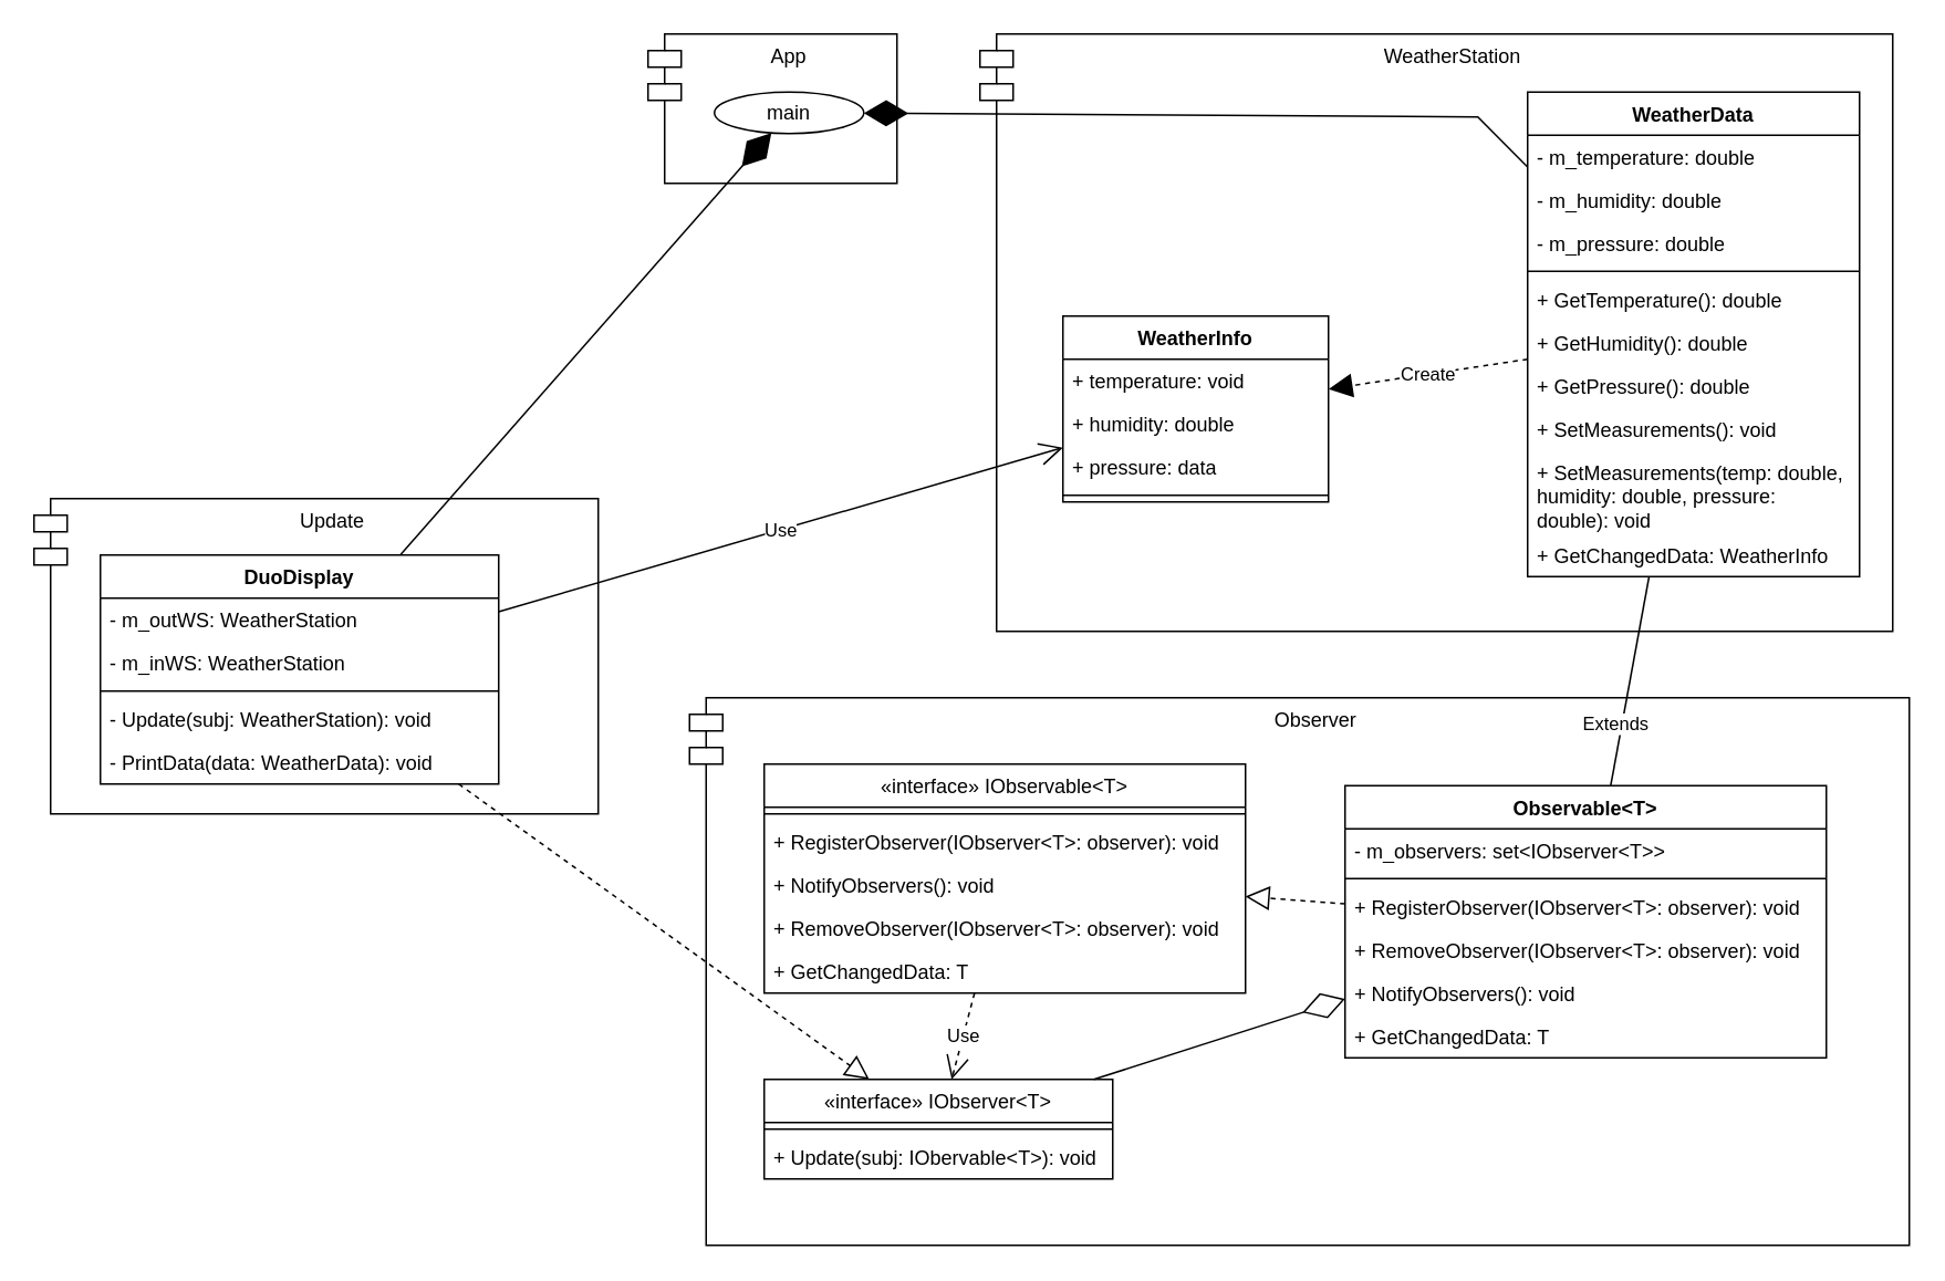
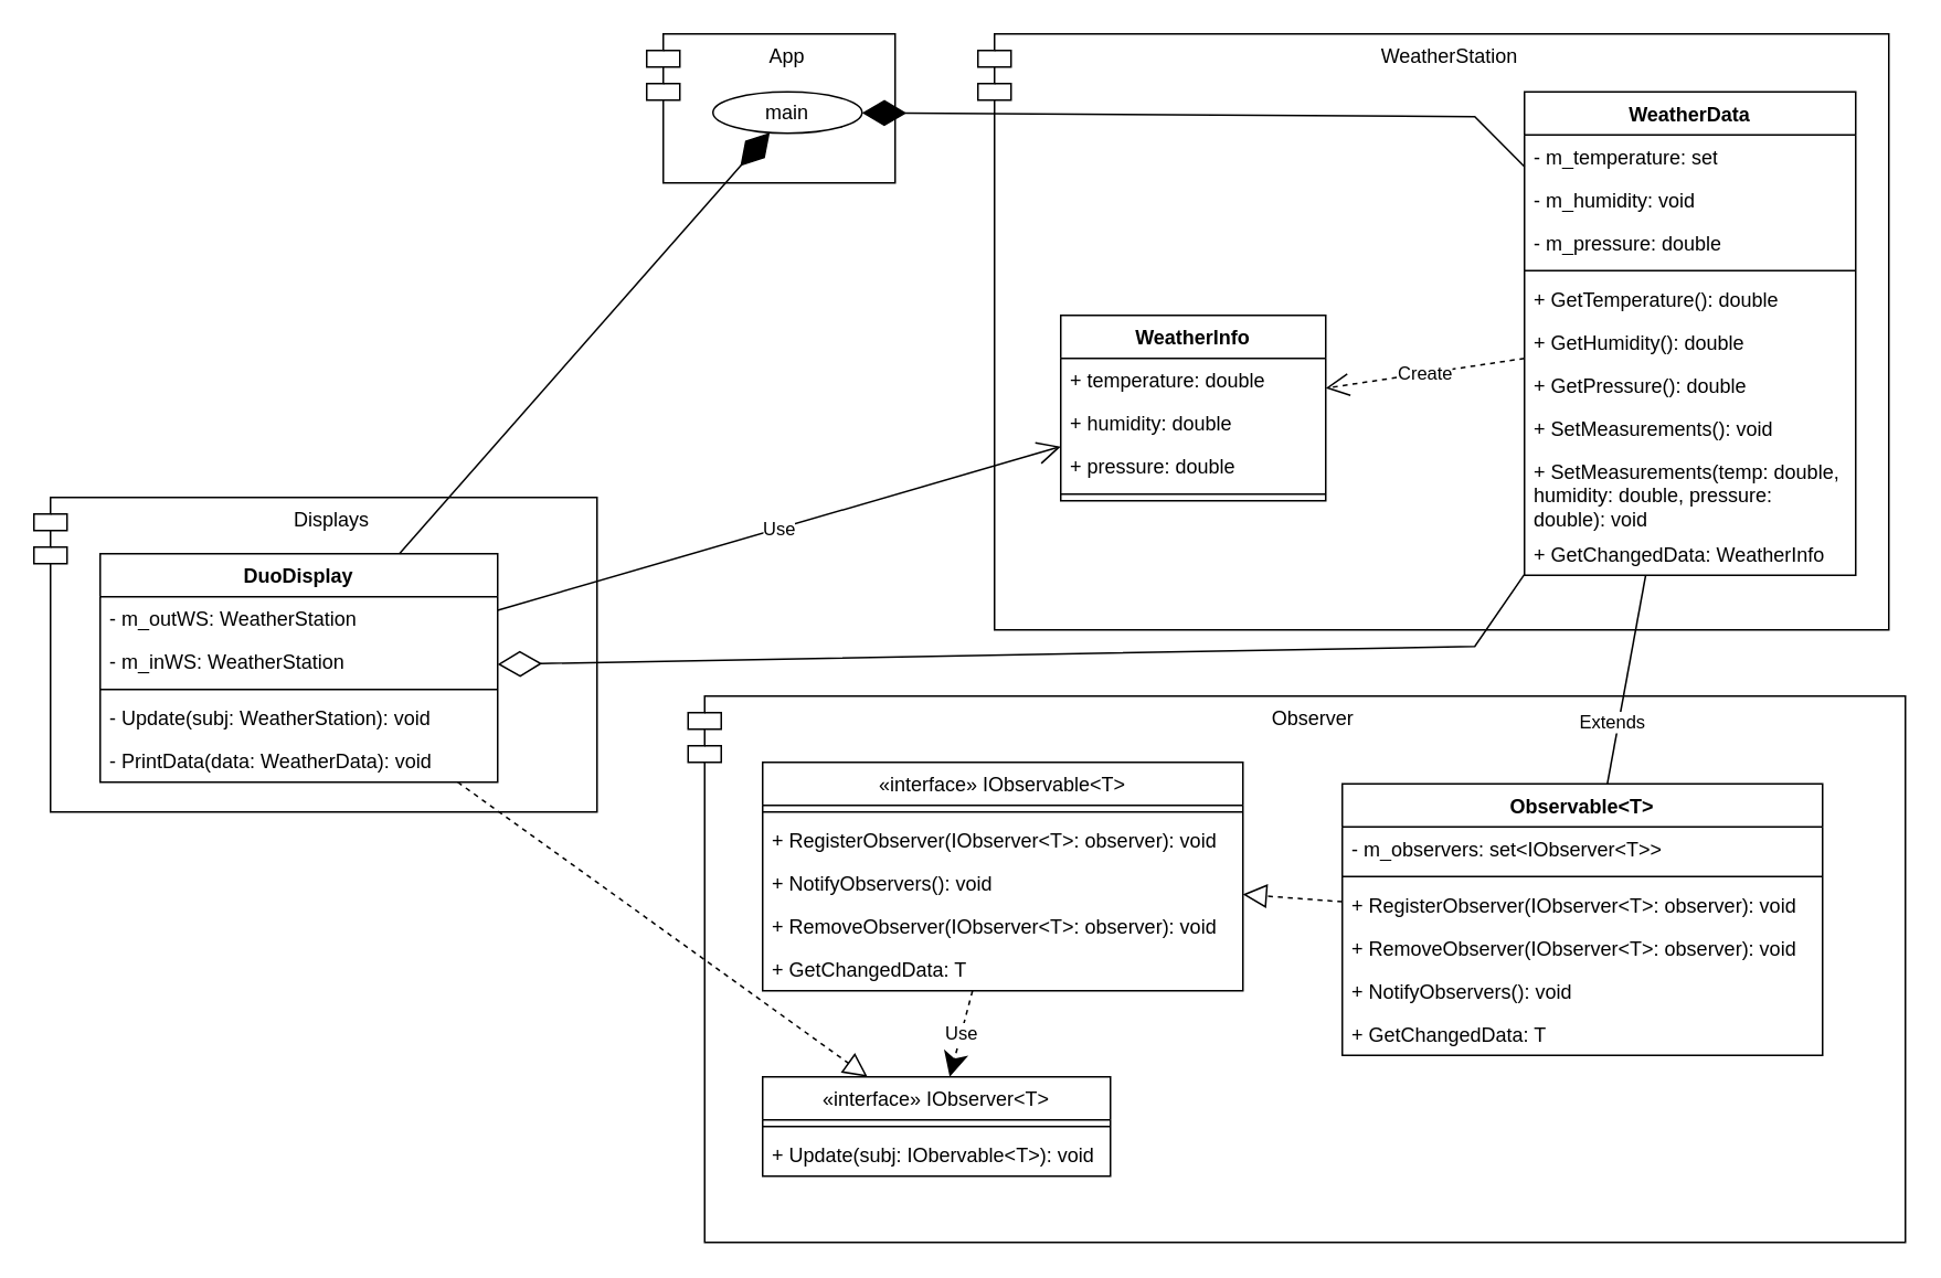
- <mxCell id="11" value="- m_temperature: double" style="text;strokeColor=none;fillColor=none;align=left;verticalAlign=top;spacingLeft=4;spacingRight=4;overflow=hidden;rotatable=0;points=[[0,0.5],[1,0.5]];portConstraint=eastwest;whiteSpace=wrap;html=1;" parent="10" vertex="1"><mxGeometry y="26" width="200" height="26" as="geometry" /></mxCell>
+ <mxCell id="11" value="- m_temperature: set" style="text;strokeColor=none;fillColor=none;align=left;verticalAlign=top;spacingLeft=4;spacingRight=4;overflow=hidden;rotatable=0;points=[[0,0.5],[1,0.5]];portConstraint=eastwest;whiteSpace=wrap;html=1;" parent="10" vertex="1"><mxGeometry y="26" width="200" height="26" as="geometry" /></mxCell>
- <mxCell id="12" value="- m_humidity: double" style="text;strokeColor=none;fillColor=none;align=left;verticalAlign=top;spacingLeft=4;spacingRight=4;overflow=hidden;rotatable=0;points=[[0,0.5],[1,0.5]];portConstraint=eastwest;whiteSpace=wrap;html=1;" parent="10" vertex="1"><mxGeometry y="52" width="200" height="26" as="geometry" /></mxCell>
+ <mxCell id="12" value="- m_humidity: void" style="text;strokeColor=none;fillColor=none;align=left;verticalAlign=top;spacingLeft=4;spacingRight=4;overflow=hidden;rotatable=0;points=[[0,0.5],[1,0.5]];portConstraint=eastwest;whiteSpace=wrap;html=1;" parent="10" vertex="1"><mxGeometry y="52" width="200" height="26" as="geometry" /></mxCell>
- <mxCell id="6" value="+ temperature: void" style="text;strokeColor=none;fillColor=none;align=left;verticalAlign=top;spacingLeft=4;spacingRight=4;overflow=hidden;rotatable=0;points=[[0,0.5],[1,0.5]];portConstraint=eastwest;whiteSpace=wrap;html=1;" parent="5" vertex="1"><mxGeometry y="26" width="160" height="26" as="geometry" /></mxCell>
+ <mxCell id="6" value="+ temperature: double" style="text;strokeColor=none;fillColor=none;align=left;verticalAlign=top;spacingLeft=4;spacingRight=4;overflow=hidden;rotatable=0;points=[[0,0.5],[1,0.5]];portConstraint=eastwest;whiteSpace=wrap;html=1;" parent="5" vertex="1"><mxGeometry y="26" width="160" height="26" as="geometry" /></mxCell>
- <mxCell id="21" value="Create" style="endArrow=block;endSize=12;dashed=1;html=1;rounded=0;" parent="1" source="10" target="5" edge="1"><mxGeometry width="160" relative="1" as="geometry"><mxPoint x="740" y="200" as="sourcePoint" /><mxPoint x="900" y="200" as="targetPoint" /></mxGeometry></mxCell>
+ <mxCell id="21" value="Create" style="endArrow=open;endSize=12;dashed=1;html=1;rounded=0;" parent="1" source="10" target="5" edge="1"><mxGeometry width="160" relative="1" as="geometry"><mxPoint x="740" y="200" as="sourcePoint" /><mxPoint x="900" y="200" as="targetPoint" /></mxGeometry></mxCell>
- <mxCell id="8" value="+ pressure: data" style="text;strokeColor=none;fillColor=none;align=left;verticalAlign=top;spacingLeft=4;spacingRight=4;overflow=hidden;rotatable=0;points=[[0,0.5],[1,0.5]];portConstraint=eastwest;whiteSpace=wrap;html=1;" parent="5" vertex="1"><mxGeometry y="78" width="160" height="26" as="geometry" /></mxCell>
+ <mxCell id="8" value="+ pressure: double" style="text;strokeColor=none;fillColor=none;align=left;verticalAlign=top;spacingLeft=4;spacingRight=4;overflow=hidden;rotatable=0;points=[[0,0.5],[1,0.5]];portConstraint=eastwest;whiteSpace=wrap;html=1;" parent="5" vertex="1"><mxGeometry y="78" width="160" height="26" as="geometry" /></mxCell>
- <mxCell id="44" value="Update" style="shape=module;align=left;spacingLeft=20;align=center;verticalAlign=top;whiteSpace=wrap;html=1;" parent="1" vertex="1"><mxGeometry x="20" y="300" width="340" height="190" as="geometry" /></mxCell>
+ <mxCell id="44" value="Displays" style="shape=module;align=left;spacingLeft=20;align=center;verticalAlign=top;whiteSpace=wrap;html=1;" parent="1" vertex="1"><mxGeometry x="20" y="300" width="340" height="190" as="geometry" /></mxCell>
+ <mxCell id="52" value="" style="endArrow=diamondThin;endFill=0;endSize=24;html=1;rounded=0;" edge="1" parent="1" source="10" target="45"><mxGeometry width="160" relative="1" as="geometry"><mxPoint x="490" y="350" as="sourcePoint" /><mxPoint x="650" y="350" as="targetPoint" /><Array as="points"><mxPoint x="890" y="390" /></Array></mxGeometry></mxCell>
- <mxCell id="41" value="" style="endArrow=diamondThin;endFill=0;endSize=24;html=1;rounded=0;" parent="1" source="23" target="33" edge="1"><mxGeometry width="160" relative="1" as="geometry"><mxPoint x="660" y="590" as="sourcePoint" /><mxPoint x="820" y="590" as="targetPoint" /></mxGeometry></mxCell>
- <mxCell id="32" value="Use" style="endArrow=open;endSize=12;dashed=1;html=1;rounded=0;" parent="1" source="26" target="23" edge="1"><mxGeometry width="160" relative="1" as="geometry"><mxPoint x="630" y="610" as="sourcePoint" /><mxPoint x="790" y="610" as="targetPoint" /></mxGeometry></mxCell>
+ <mxCell id="32" value="Use" style="endArrow=classic;endSize=12;dashed=1;html=1;rounded=0;" parent="1" source="26" target="23" edge="1"><mxGeometry width="160" relative="1" as="geometry"><mxPoint x="630" y="610" as="sourcePoint" /><mxPoint x="790" y="610" as="targetPoint" /></mxGeometry></mxCell>
